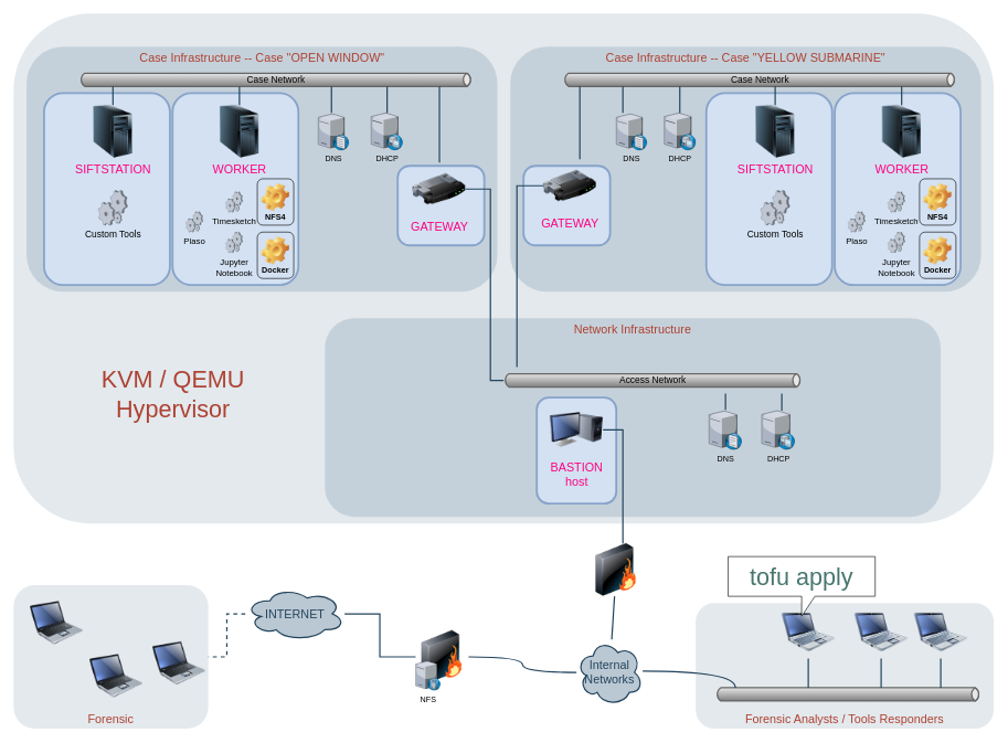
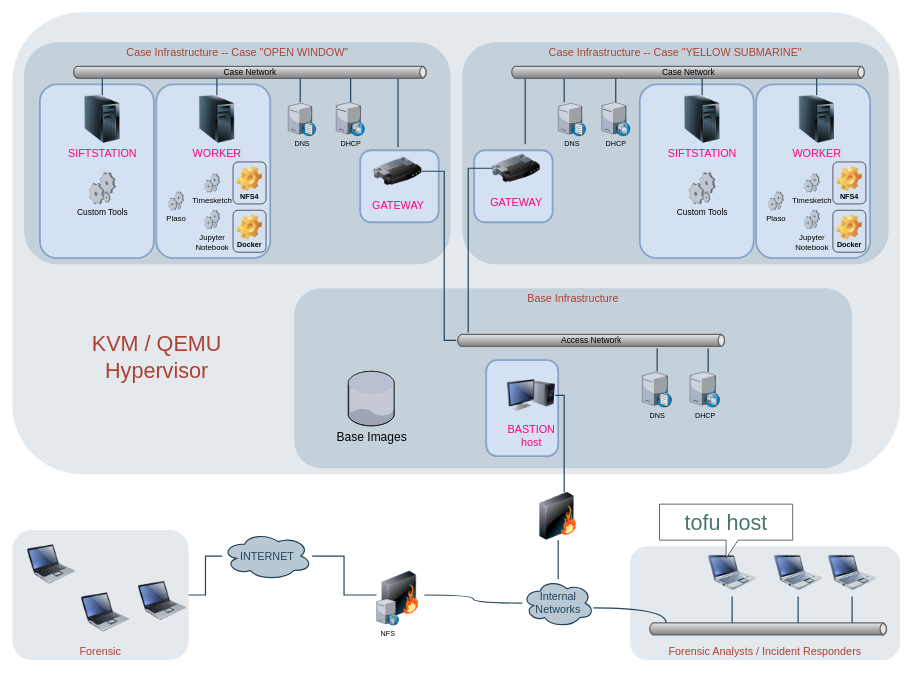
- <mxCell id="3" value="&lt;span style=&quot;line-height: 17.182px&quot;&gt;Network Infrastructure&lt;/span&gt;" style="rounded=1;whiteSpace=wrap;html=1;shadow=0;strokeColor=none;fillColor=#BAC8D3;gradientColor=none;fontSize=18;fontColor=#AE4132;verticalAlign=top;opacity=70;fontStyle=0;strokeWidth=3;" vertex="1" parent="1"><mxGeometry x="490" y="480" width="930" height="300" as="geometry" /></mxCell>
+ <mxCell id="3" value="&lt;span style=&quot;line-height: 17.182px&quot;&gt;Base Infrastructure&lt;/span&gt;" style="rounded=1;whiteSpace=wrap;html=1;shadow=0;strokeColor=none;fillColor=#BAC8D3;gradientColor=none;fontSize=18;fontColor=#AE4132;verticalAlign=top;opacity=70;fontStyle=0;strokeWidth=3;" vertex="1" parent="1"><mxGeometry x="490" y="480" width="930" height="300" as="geometry" /></mxCell>
- <mxCell id="9" value="&lt;font&gt;Access Network&lt;/font&gt;" style="strokeWidth=2;strokeColor=#666666;dashed=0;align=center;html=1;fontSize=14;shape=mxgraph.eip.messageChannel;shadow=0;fillColor=#FFFFFF;gradientColor=none;fontColor=#000000;fontStyle=0" parent="1" vertex="1"><mxGeometry x="760" y="554" width="450" height="40" as="geometry" /></mxCell>
+ <mxCell id="9" value="&lt;font&gt;Access Network&lt;/font&gt;" style="strokeWidth=2;strokeColor=#666666;dashed=0;align=center;html=1;fontSize=14;shape=mxgraph.eip.messageChannel;shadow=0;fillColor=#FFFFFF;gradientColor=none;fontColor=#000000;fontStyle=0" parent="1" vertex="1"><mxGeometry x="760" y="554" width="450" height="26" as="geometry" /></mxCell>
- <mxCell id="79" value="&lt;font&gt;BASTION&lt;/font&gt;&lt;div&gt;&lt;font&gt;host&lt;/font&gt;&lt;/div&gt;" style="image;html=1;image=img/lib/clip_art/computers/Monitor_Tower_128x128.png;shadow=0;strokeColor=#000000;fillColor=#FFFFFF;gradientColor=none;fontSize=18;fontColor=#FF0080;fontStyle=0;labelBackgroundColor=none;" parent="77" vertex="1"><mxGeometry x="20" y="8.5" width="80" height="80" as="geometry" /></mxCell>
+ <mxCell id="79" value="&lt;font&gt;BASTION&lt;/font&gt;&lt;div&gt;&lt;font&gt;host&lt;/font&gt;&lt;/div&gt;" style="image;html=1;image=img/lib/clip_art/computers/Monitor_Tower_128x128.png;shadow=0;strokeColor=#000000;fillColor=#FFFFFF;gradientColor=none;fontSize=18;fontColor=#FF0080;fontStyle=0;labelBackgroundColor=none;" parent="77" vertex="1"><mxGeometry x="35" y="18.5" width="80" height="80" as="geometry" /></mxCell>
+ <mxCell id="33" value="Base Images" style="verticalLabelPosition=bottom;sketch=0;aspect=fixed;html=1;verticalAlign=top;strokeColor=none;align=center;outlineConnect=0;shape=mxgraph.citrix.database;fontSize=20;" vertex="1" parent="1"><mxGeometry x="580" y="618.5" width="77.35" height="91" as="geometry" /></mxCell>
- <mxCell id="41" value="tofu apply" style="shape=callout;whiteSpace=wrap;html=1;perimeter=calloutPerimeter;fontColor=#47766D;fontSize=36;" vertex="1" parent="1"><mxGeometry x="1099" y="840" width="222" height="90" as="geometry" /></mxCell>
+ <mxCell id="41" value="tofu host" style="shape=callout;whiteSpace=wrap;html=1;perimeter=calloutPerimeter;fontColor=#47766D;fontSize=36;" vertex="1" parent="1"><mxGeometry x="1099" y="840" width="222" height="90" as="geometry" /></mxCell>
- <mxCell id="43" value="" style="edgeStyle=elbowEdgeStyle;strokeWidth=2;rounded=0;endArrow=none;startArrow=none;startSize=10;endSize=10;dashed=1;html=1;strokeColor=#23445D;fontSize=18;fontColor=#F08705;startFill=0;endFill=0;fontStyle=0;" edge="1" parent="1" source="42" target="6"><mxGeometry relative="1" as="geometry"><mxPoint x="366" y="979" as="sourcePoint" /><mxPoint x="366" y="1023" as="targetPoint" /></mxGeometry></mxCell>
+ <mxCell id="43" value="" style="edgeStyle=elbowEdgeStyle;strokeWidth=2;rounded=0;endArrow=none;startArrow=none;startSize=10;endSize=10;dashed=0;html=1;strokeColor=#23445D;fontSize=18;fontColor=#F08705;startFill=0;endFill=0;fontStyle=0;" edge="1" parent="1" source="42" target="6"><mxGeometry relative="1" as="geometry"><mxPoint x="366" y="979" as="sourcePoint" /><mxPoint x="366" y="1023" as="targetPoint" /></mxGeometry></mxCell>
- <mxCell id="7" value="Internal&lt;br&gt;Networks" style="ellipse;shape=cloud;whiteSpace=wrap;html=1;shadow=0;strokeColor=#23445D;fillColor=#BAC8D3;gradientColor=none;fontSize=18;fontColor=#23445D;gradientDirection=north;fontStyle=0;strokeWidth=2;" parent="1" vertex="1"><mxGeometry x="870" y="965" width="100" height="100" as="geometry" /></mxCell>
+ <mxCell id="7" value="Internal&lt;br&gt;Networks" style="ellipse;shape=cloud;whiteSpace=wrap;html=1;shadow=0;strokeColor=#23445D;fillColor=#BAC8D3;gradientColor=none;fontSize=18;fontColor=#23445D;gradientDirection=north;fontStyle=0;strokeWidth=2;" parent="1" vertex="1"><mxGeometry x="870" y="965" width="120" height="80" as="geometry" /></mxCell>
- <mxCell id="5" value="Forensic Analysts / Tools Responders" style="rounded=1;whiteSpace=wrap;html=1;shadow=0;strokeColor=none;fillColor=#BAC8D3;gradientColor=none;fontSize=18;fontColor=#AE4132;verticalAlign=bottom;fontStyle=0;opacity=40;strokeWidth=3;" parent="1" vertex="1"><mxGeometry x="1050" y="910" width="450" height="190" as="geometry" /></mxCell>
+ <mxCell id="5" value="Forensic Analysts / Incident Responders" style="rounded=1;whiteSpace=wrap;html=1;shadow=0;strokeColor=none;fillColor=#BAC8D3;gradientColor=none;fontSize=18;fontColor=#AE4132;verticalAlign=bottom;fontStyle=0;opacity=40;strokeWidth=3;" parent="1" vertex="1"><mxGeometry x="1050" y="910" width="450" height="190" as="geometry" /></mxCell>
